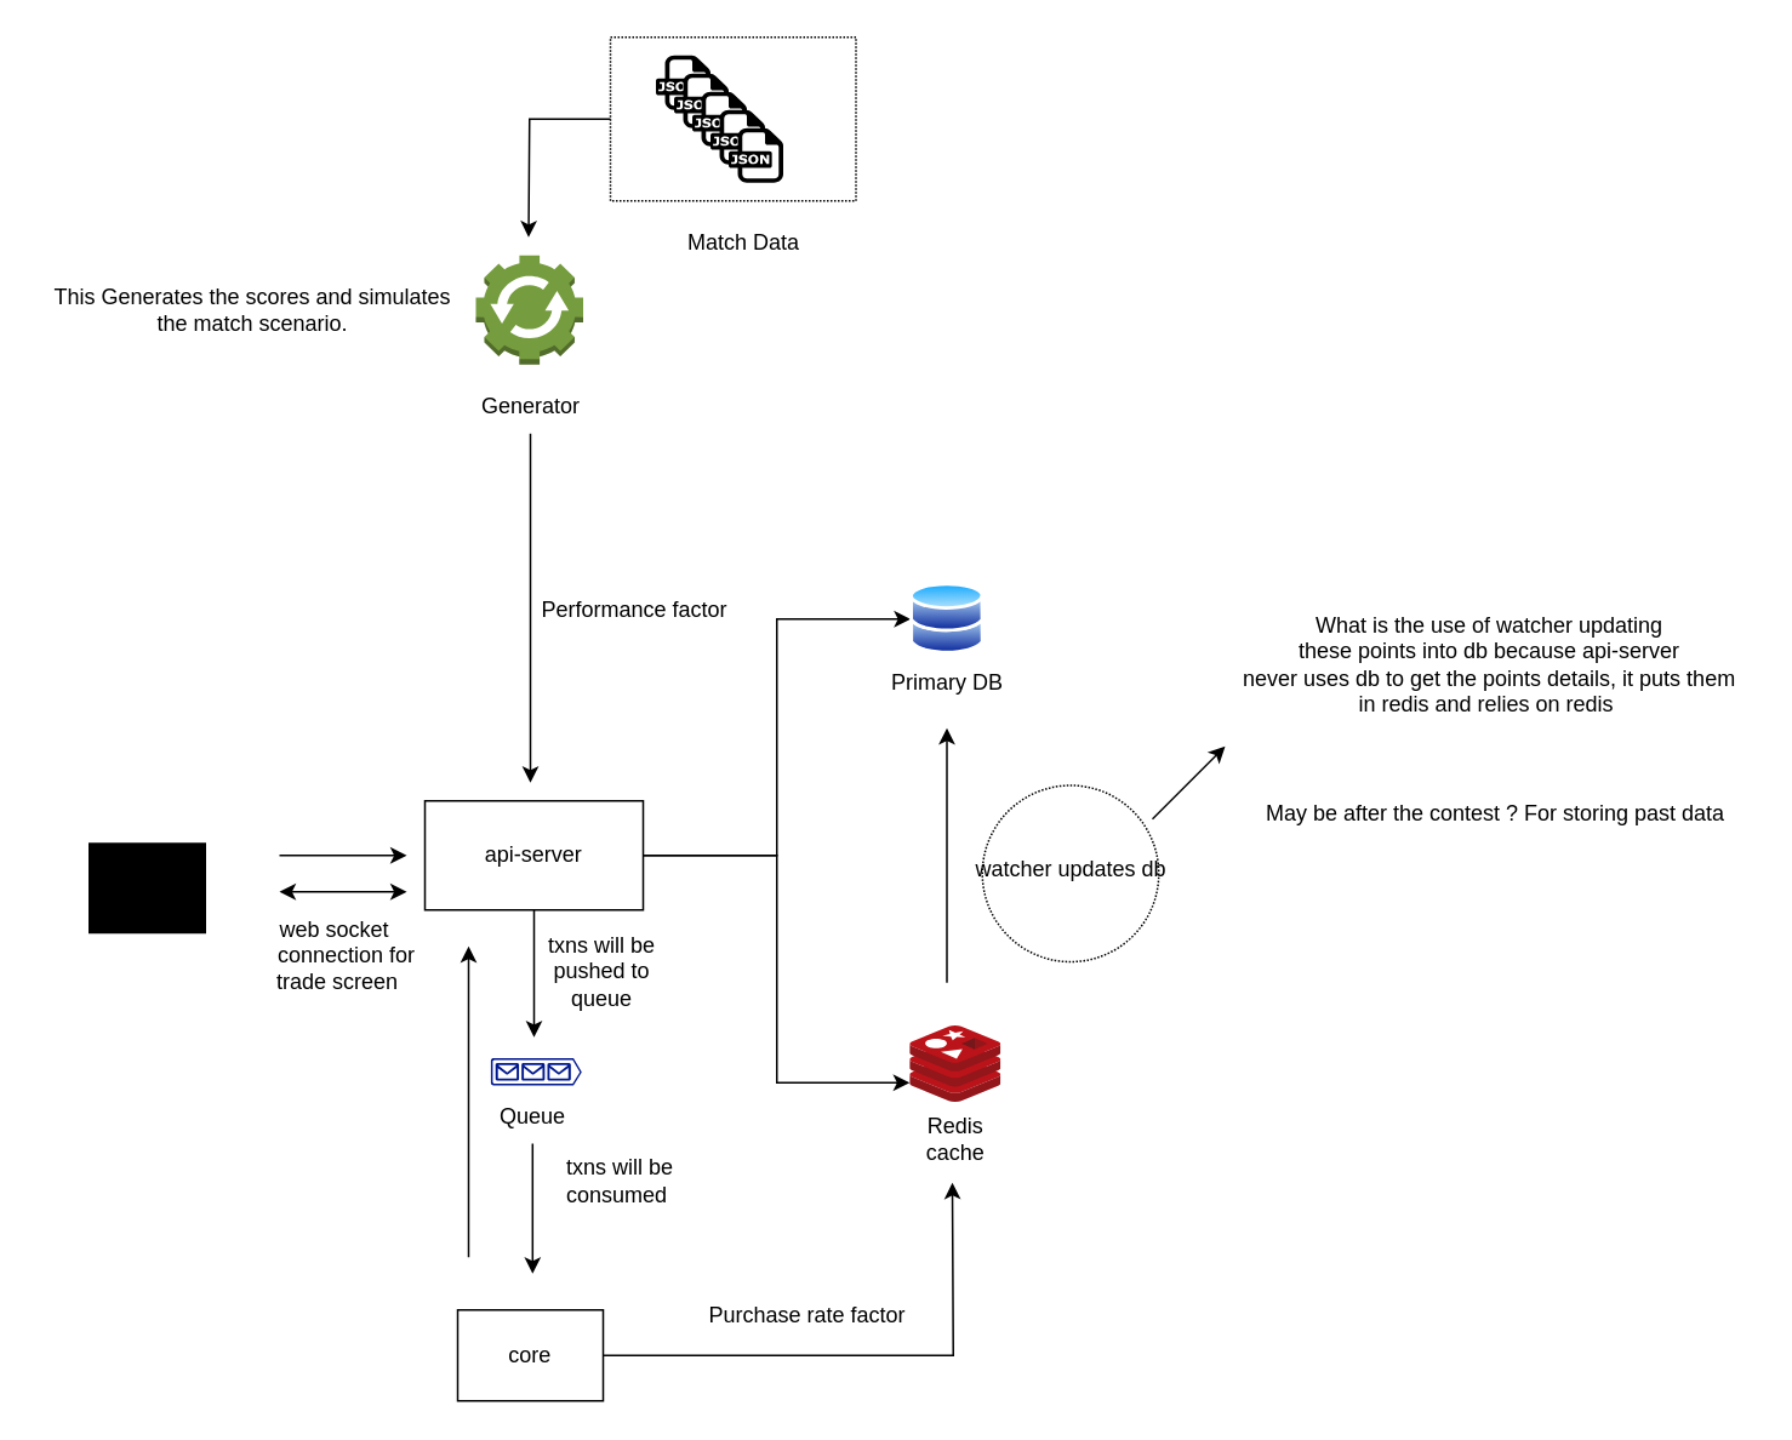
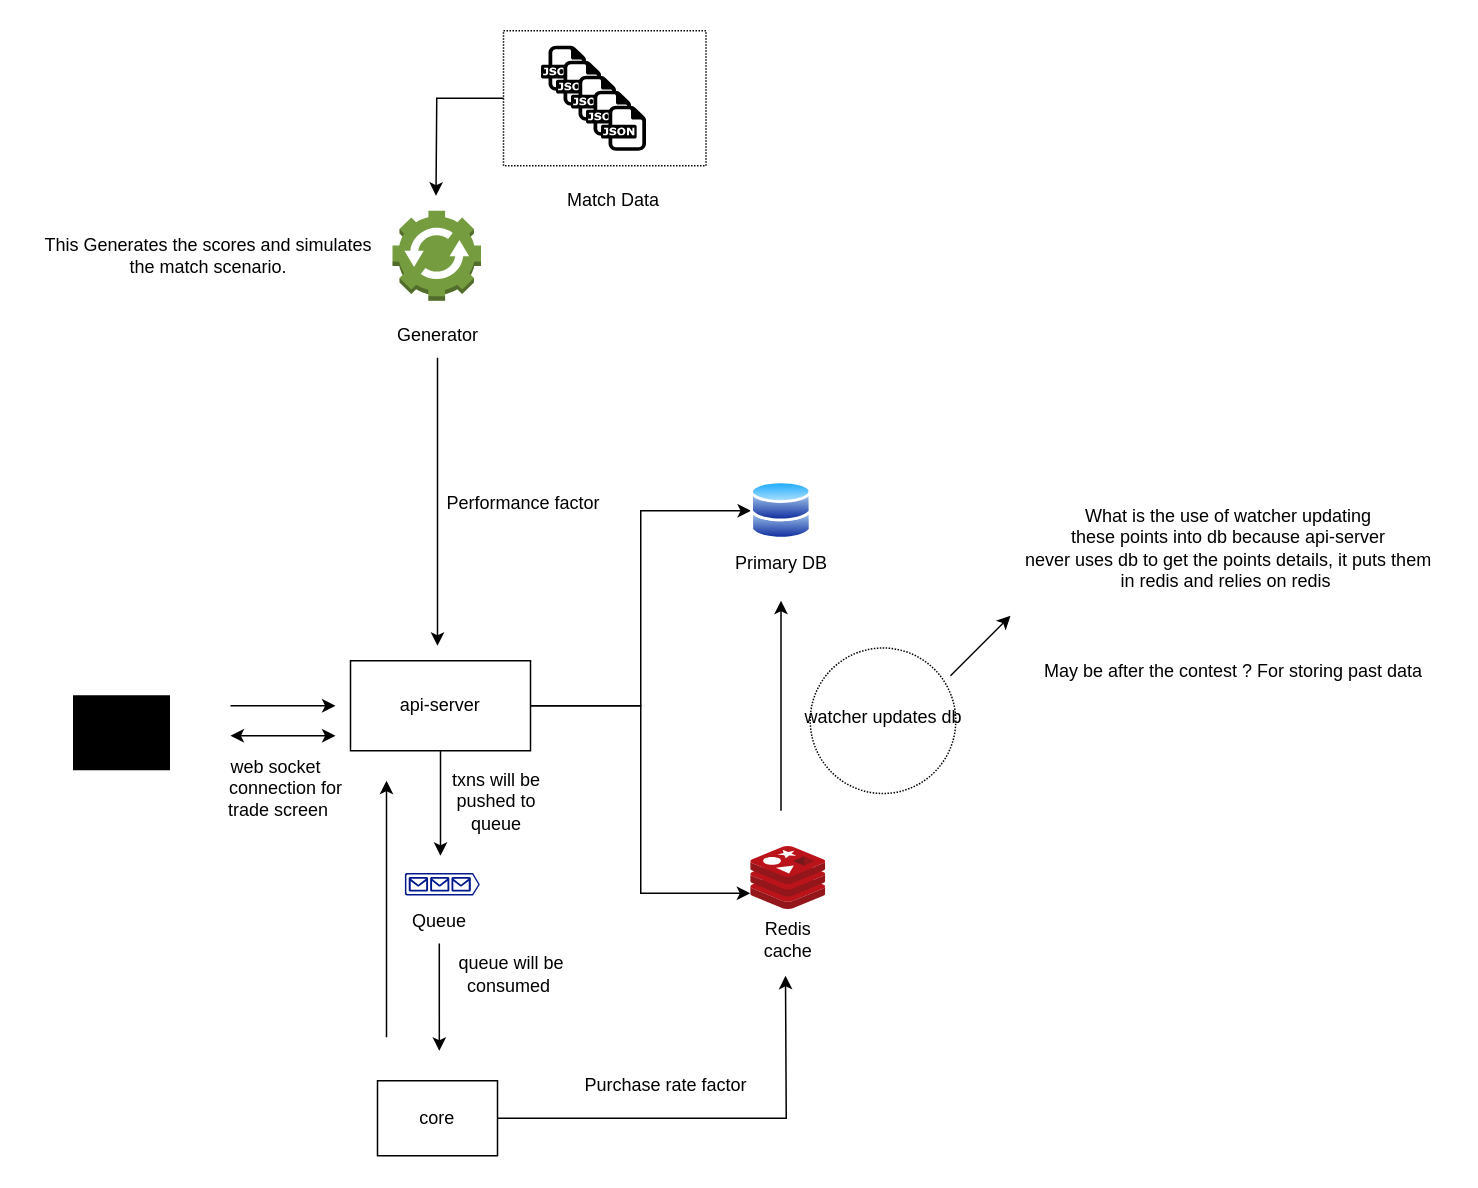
- <mxCell id="34" value="txns will be &lt;br&gt;consumed&amp;nbsp;" style="text;html=1;align=center;verticalAlign=middle;resizable=0;points=[];autosize=1;strokeColor=none;fillColor=none;" vertex="1" parent="1"><mxGeometry x="300" y="628.5" width="80" height="40" as="geometry" /></mxCell>
+ <mxCell id="34" value="queue will be &lt;br&gt;consumed&amp;nbsp;" style="text;html=1;align=center;verticalAlign=middle;resizable=0;points=[];autosize=1;strokeColor=none;fillColor=none;" vertex="1" parent="1"><mxGeometry x="300" y="628.5" width="80" height="40" as="geometry" /></mxCell>
